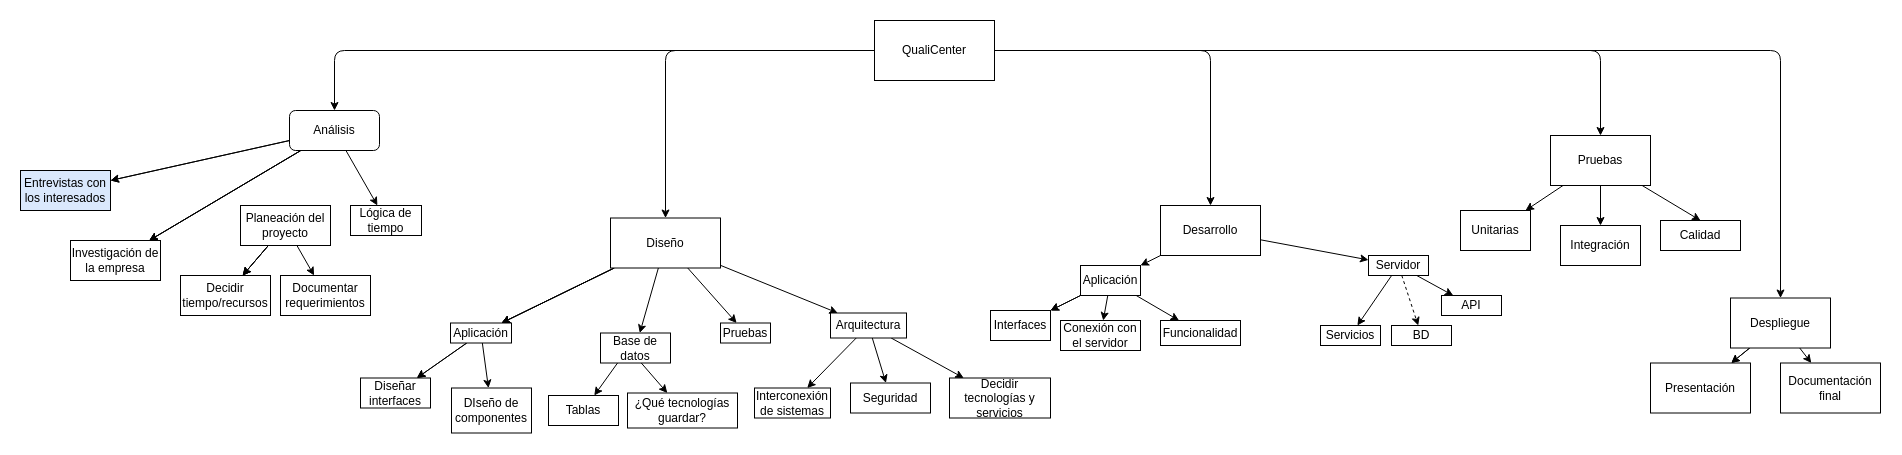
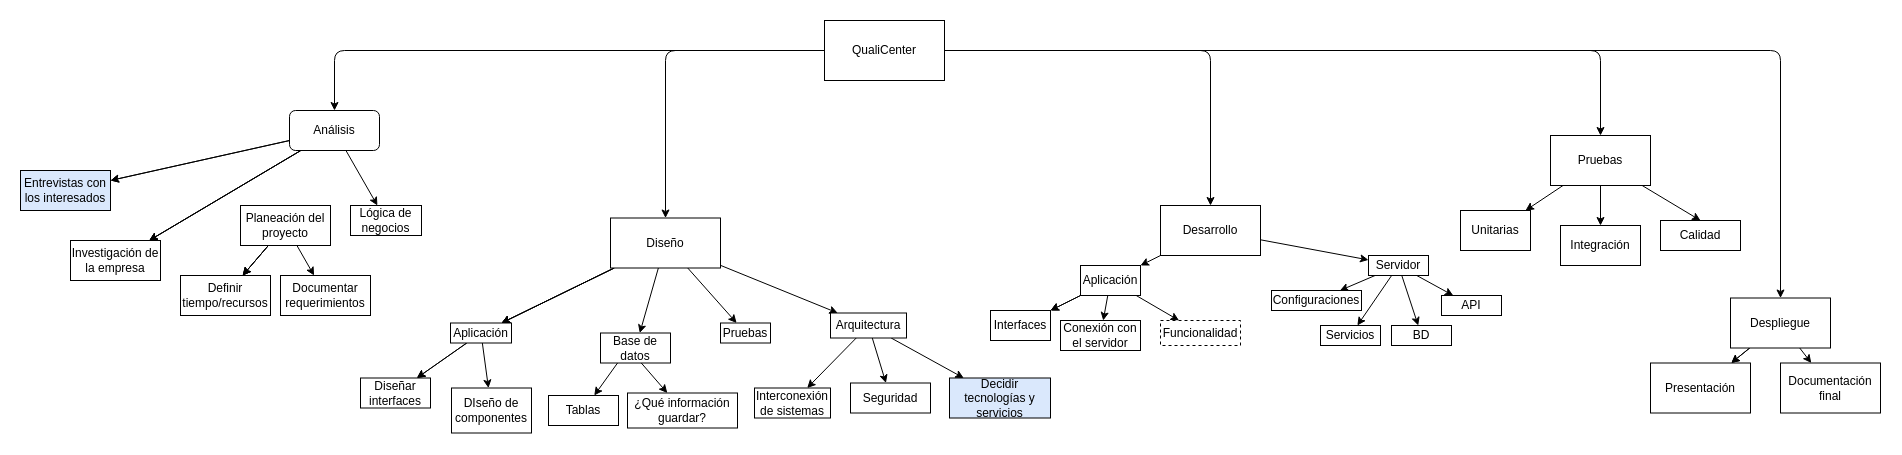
- <mxCell id="7" value="QualiCenter" style="whiteSpace=wrap;html=1;" parent="1" vertex="1"><mxGeometry x="874" y="20" width="120" height="60" as="geometry" /></mxCell>
+ <mxCell id="7" value="QualiCenter" style="whiteSpace=wrap;html=1;" parent="1" vertex="1"><mxGeometry x="824" y="20" width="120" height="60" as="geometry" /></mxCell>
- <mxCell id="49" value="Lógica de tiempo" style="whiteSpace=wrap;html=1;" parent="1" vertex="1"><mxGeometry x="350" y="205" width="71" height="30" as="geometry" /></mxCell>
+ <mxCell id="49" value="Lógica de negocios" style="whiteSpace=wrap;html=1;" parent="1" vertex="1"><mxGeometry x="350" y="205" width="71" height="30" as="geometry" /></mxCell>
+ <mxCell id="66" value="" style="edgeStyle=none;html=1;" parent="1" source="67" target="74" edge="1"><mxGeometry relative="1" as="geometry" /></mxCell>
- <mxCell id="36" value="Decidir tiempo/recursos" style="whiteSpace=wrap;html=1;" parent="1" vertex="1"><mxGeometry x="180" y="275" width="90" height="40" as="geometry" /></mxCell>
+ <mxCell id="36" value="Definir tiempo/recursos" style="whiteSpace=wrap;html=1;" parent="1" vertex="1"><mxGeometry x="180" y="275" width="90" height="40" as="geometry" /></mxCell>
- <mxCell id="64" value="" style="edgeStyle=none;html=1;dashed=1;" parent="1" source="67" target="72" edge="1"><mxGeometry relative="1" as="geometry" /></mxCell>
+ <mxCell id="64" value="" style="edgeStyle=none;html=1;" parent="1" source="67" target="72" edge="1"><mxGeometry relative="1" as="geometry" /></mxCell>
+ <mxCell id="74" value="Configuraciones" style="whiteSpace=wrap;html=1;" parent="1" vertex="1"><mxGeometry x="1271" y="290" width="90" height="20" as="geometry" /></mxCell>
- <mxCell id="70" value="Funcionalidad" style="whiteSpace=wrap;html=1;" parent="1" vertex="1"><mxGeometry x="1160" y="320" width="80" height="25" as="geometry" /></mxCell>
+ <mxCell id="70" value="Funcionalidad" style="whiteSpace=wrap;html=1;dashed=1;" parent="1" vertex="1"><mxGeometry x="1160" y="320" width="80" height="25" as="geometry" /></mxCell>
- <mxCell id="54" value="Decidir tecnologías y servicios" style="whiteSpace=wrap;html=1;" parent="1" vertex="1"><mxGeometry x="949" y="377.5" width="101" height="40" as="geometry" /></mxCell>
+ <mxCell id="54" value="Decidir tecnologías y servicios" style="whiteSpace=wrap;html=1;fillColor=#dae8fc;" parent="1" vertex="1"><mxGeometry x="949" y="377.5" width="101" height="40" as="geometry" /></mxCell>
- <mxCell id="47" value="¿Qué tecnologías guardar?" style="whiteSpace=wrap;html=1;" parent="1" vertex="1"><mxGeometry x="627" y="392.5" width="110" height="35" as="geometry" /></mxCell>
+ <mxCell id="47" value="¿Qué información guardar?" style="whiteSpace=wrap;html=1;" parent="1" vertex="1"><mxGeometry x="627" y="392.5" width="110" height="35" as="geometry" /></mxCell>
